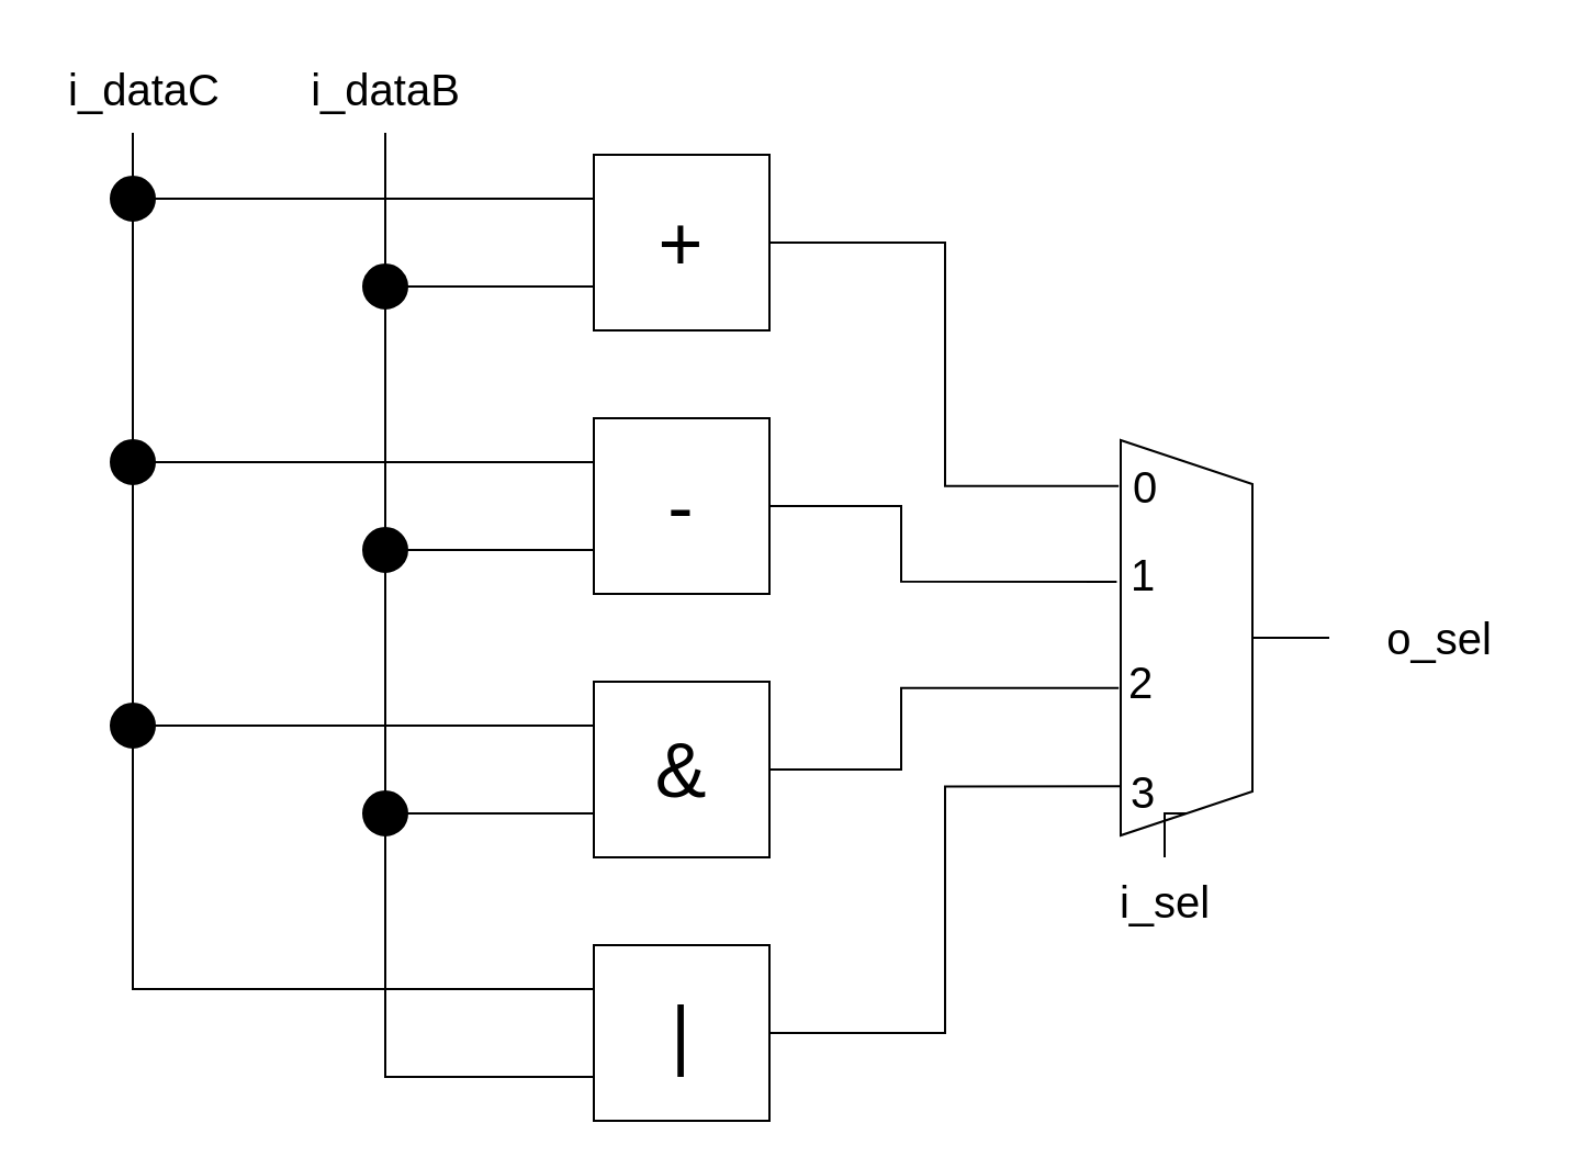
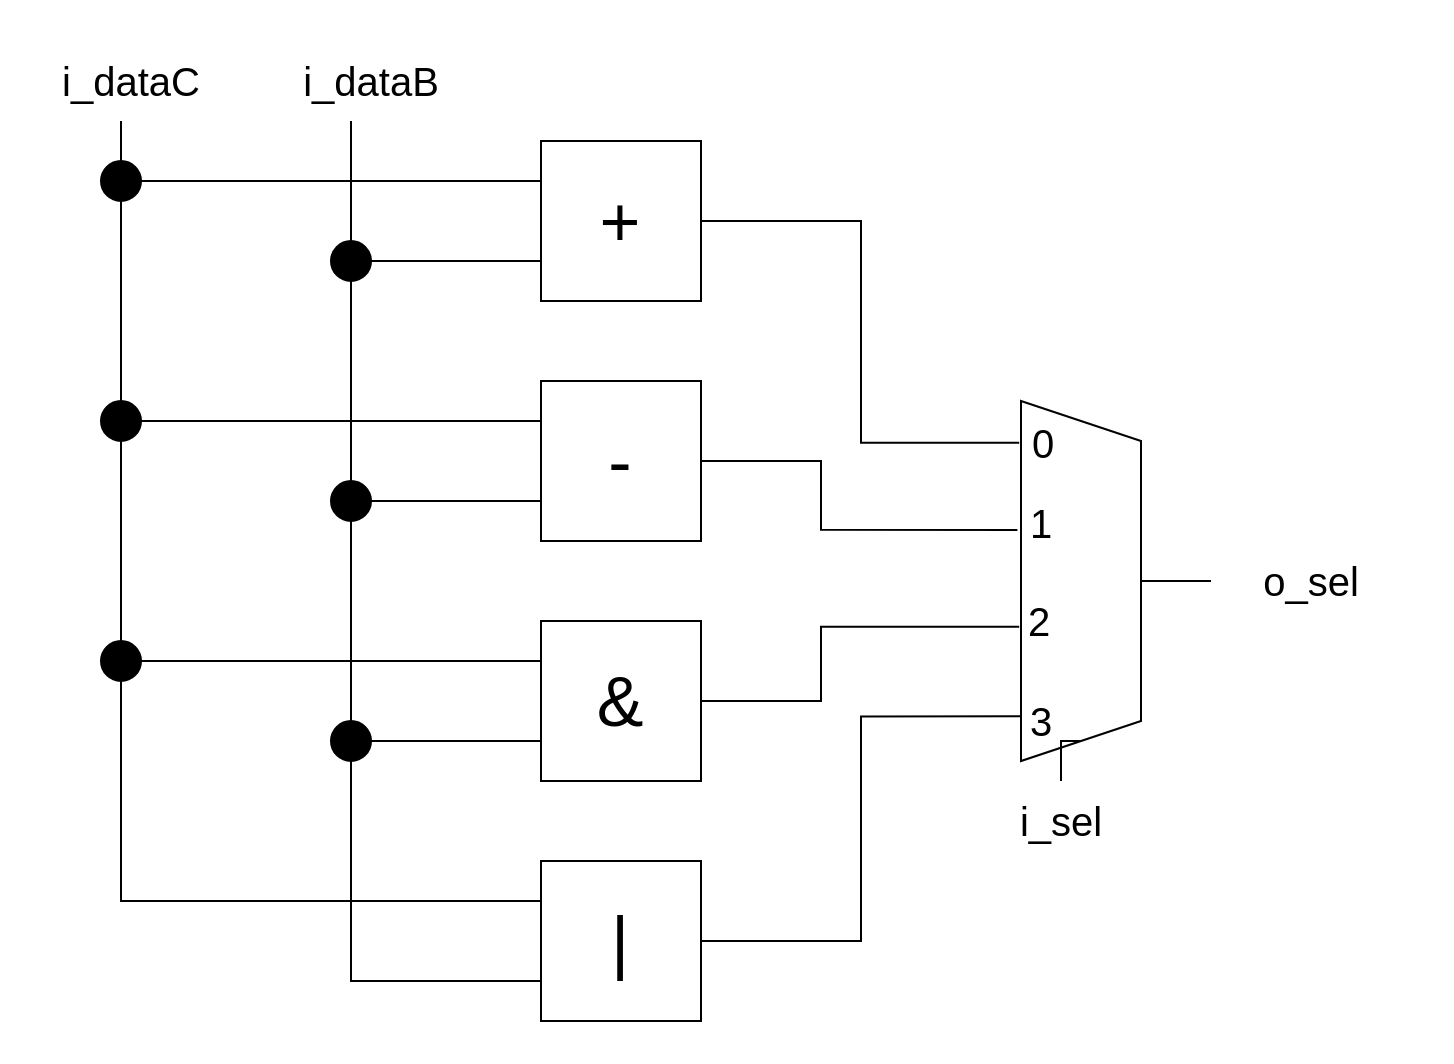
- <mxCell id="15" value="&lt;font style=&quot;font-size: 20px;&quot;&gt;i_dataB&lt;/font&gt;" style="text;html=1;align=center;verticalAlign=middle;resizable=0;points=[];autosize=1;strokeColor=none;fillColor=none;" vertex="1" parent="1"><mxGeometry x="130" y="20" width="90" height="40" as="geometry" /></mxCell>
+ <mxCell id="15" value="&lt;font style=&quot;font-size: 20px;&quot;&gt;i_dataB&lt;/font&gt;" style="text;html=1;align=center;verticalAlign=middle;resizable=0;points=[];autosize=1;strokeColor=none;fillColor=none;" vertex="1" parent="1"><mxGeometry x="140" y="20" width="90" height="40" as="geometry" /></mxCell>
